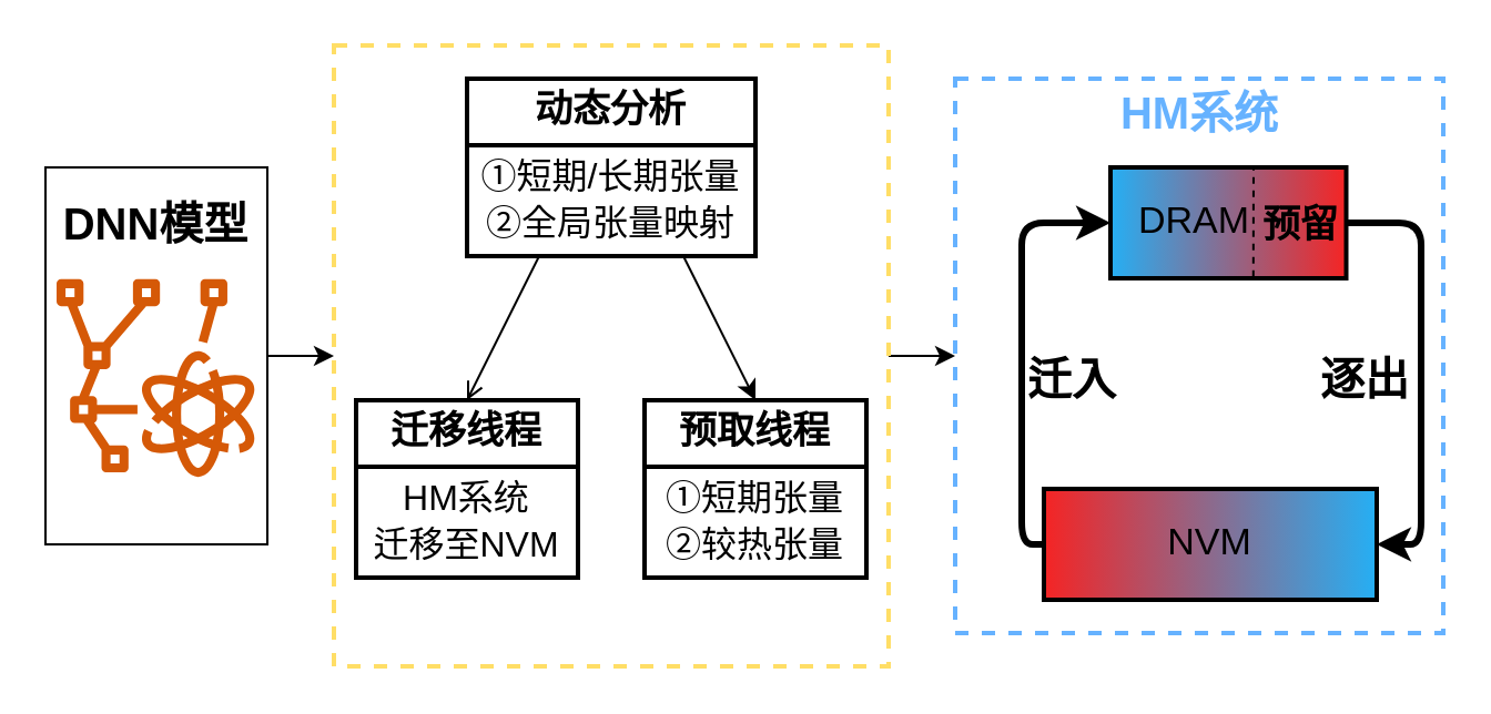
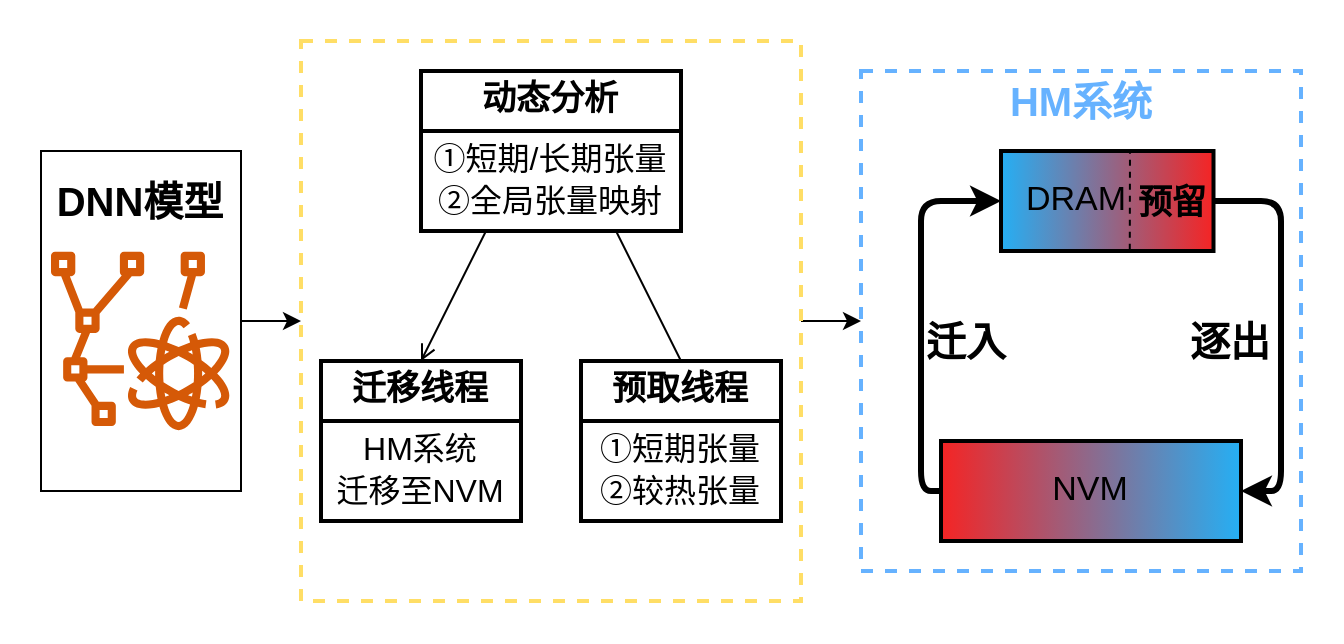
- <mxCell id="27" value="" style="endArrow=classic;html=1;rounded=0;strokeWidth=1;fontSize=16;fontColor=#000000;exitX=0.75;exitY=1;exitDx=0;exitDy=0;entryX=0.5;entryY=0;entryDx=0;entryDy=0;" edge="1" parent="1" source="21" target="24"><mxGeometry width="50" height="50" relative="1" as="geometry"><mxPoint x="285" y="125" as="sourcePoint" /><mxPoint x="220" y="190" as="targetPoint" /></mxGeometry></mxCell>
+ <mxCell id="27" value="" style="endArrow=none;html=1;rounded=0;strokeWidth=1;fontSize=16;fontColor=#000000;exitX=0.75;exitY=1;exitDx=0;exitDy=0;entryX=0.5;entryY=0;entryDx=0;entryDy=0;" edge="1" parent="1" source="21" target="24"><mxGeometry width="50" height="50" relative="1" as="geometry"><mxPoint x="285" y="125" as="sourcePoint" /><mxPoint x="220" y="190" as="targetPoint" /></mxGeometry></mxCell>
